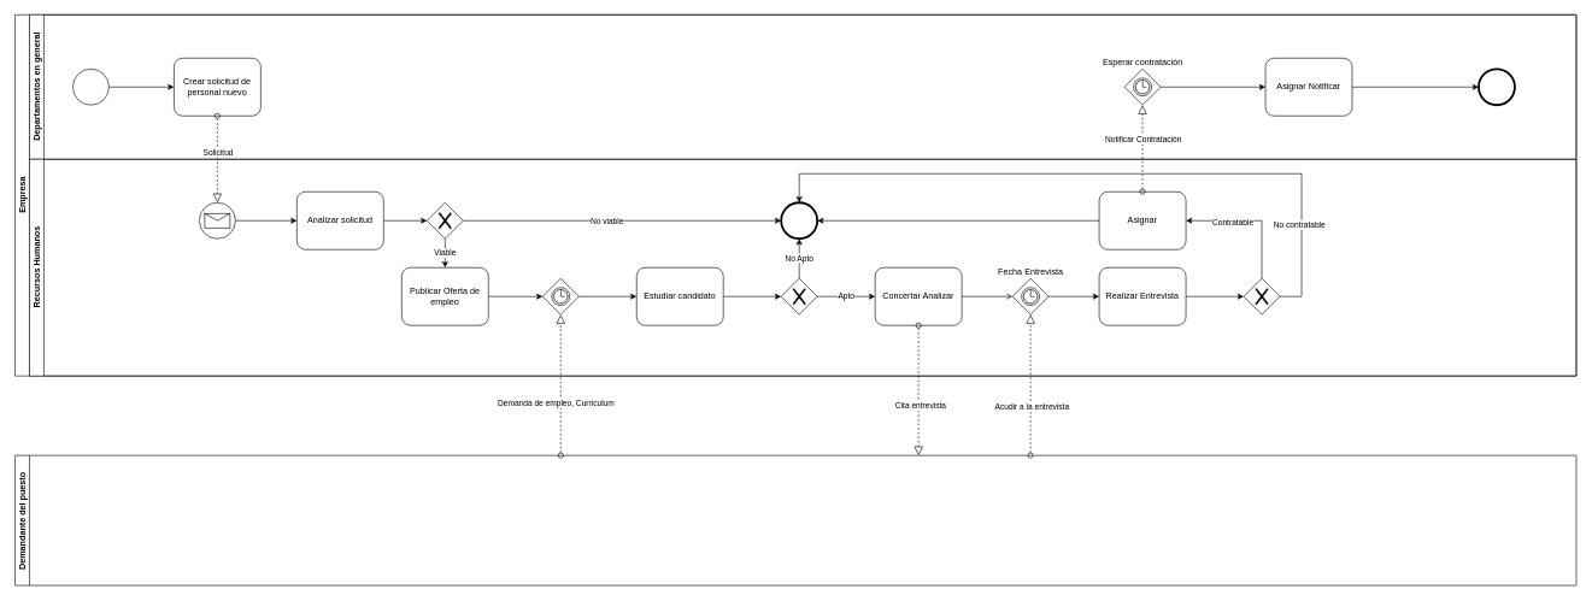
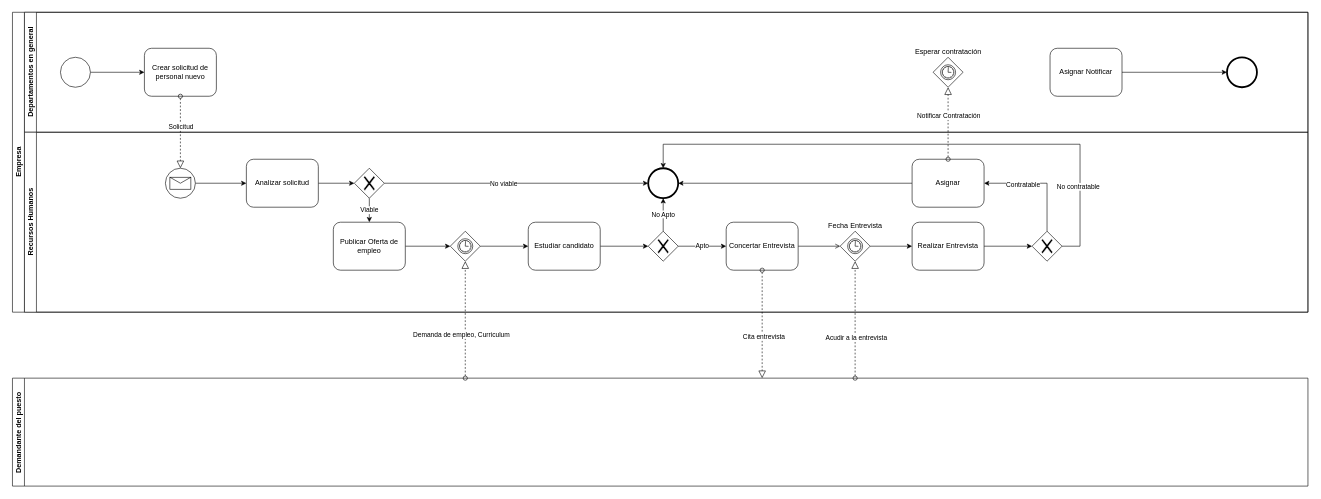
- <mxCell id="7" style="edgeStyle=orthogonalEdgeStyle;rounded=0;orthogonalLoop=1;jettySize=auto;html=1;entryX=0;entryY=0.5;entryDx=0;entryDy=0;" edge="1" parent="3" source="8" target="10"><mxGeometry relative="1" as="geometry" /></mxCell>
- <mxCell id="34" value="Concertar Analizar" style="shape=ext;rounded=1;html=1;whiteSpace=wrap;" vertex="1" parent="14"><mxGeometry x="1170" y="150" width="120" height="80" as="geometry" /></mxCell>
+ <mxCell id="34" value="Concertar Entrevista" style="shape=ext;rounded=1;html=1;whiteSpace=wrap;" vertex="1" parent="14"><mxGeometry x="1170" y="150" width="120" height="80" as="geometry" /></mxCell>
